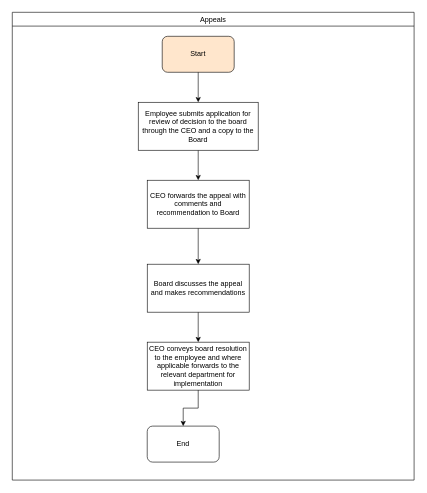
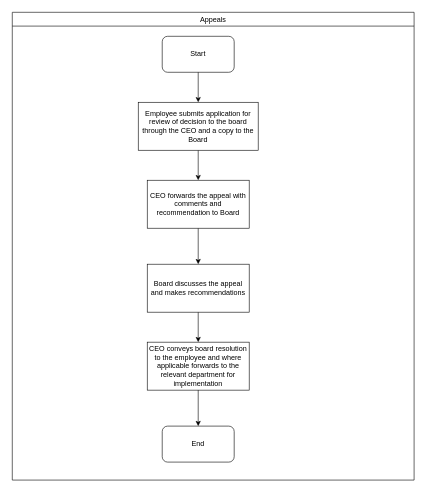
- <mxCell id="3" value="Start" style="rounded=1;whiteSpace=wrap;html=1;fillColor=#ffe6cc;" vertex="1" parent="2"><mxGeometry x="250" y="40" width="120" height="60" as="geometry" /></mxCell>
+ <mxCell id="3" value="Start" style="rounded=1;whiteSpace=wrap;html=1;" vertex="1" parent="2"><mxGeometry x="250" y="40" width="120" height="60" as="geometry" /></mxCell>
- <mxCell id="12" value="End" style="rounded=1;whiteSpace=wrap;html=1;" vertex="1" parent="1"><mxGeometry x="245" y="710" width="120" height="60" as="geometry" /></mxCell>
+ <mxCell id="12" value="End" style="rounded=1;whiteSpace=wrap;html=1;" vertex="1" parent="1"><mxGeometry x="270" y="710" width="120" height="60" as="geometry" /></mxCell>
